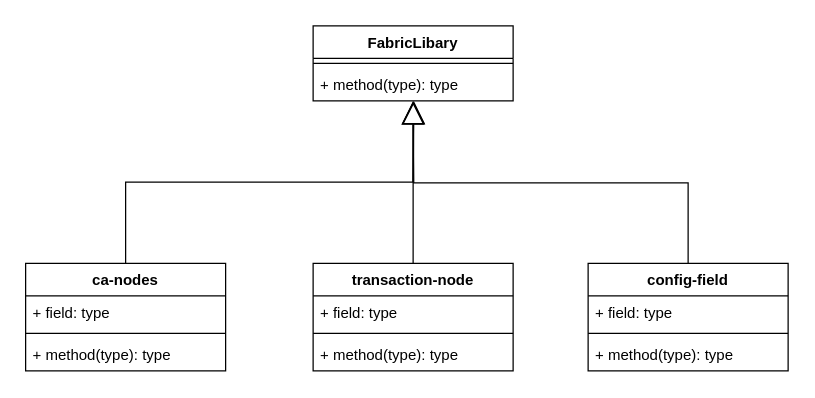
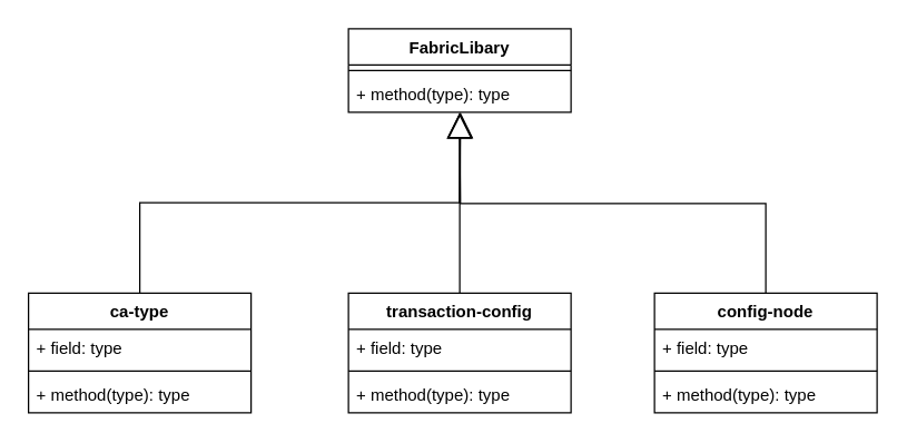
- <mxCell id="5" value="ca-nodes" style="swimlane;fontStyle=1;align=center;verticalAlign=top;childLayout=stackLayout;horizontal=1;startSize=26;horizontalStack=0;resizeParent=1;resizeParentMax=0;resizeLast=0;collapsible=1;marginBottom=0;" vertex="1" parent="1"><mxGeometry x="20" y="210" width="160" height="86" as="geometry" /></mxCell>
+ <mxCell id="5" value="ca-type" style="swimlane;fontStyle=1;align=center;verticalAlign=top;childLayout=stackLayout;horizontal=1;startSize=26;horizontalStack=0;resizeParent=1;resizeParentMax=0;resizeLast=0;collapsible=1;marginBottom=0;" vertex="1" parent="1"><mxGeometry x="20" y="210" width="160" height="86" as="geometry" /></mxCell>
- <mxCell id="9" value="transaction-node" style="swimlane;fontStyle=1;align=center;verticalAlign=top;childLayout=stackLayout;horizontal=1;startSize=26;horizontalStack=0;resizeParent=1;resizeParentMax=0;resizeLast=0;collapsible=1;marginBottom=0;" vertex="1" parent="1"><mxGeometry x="250" y="210" width="160" height="86" as="geometry" /></mxCell>
+ <mxCell id="9" value="transaction-config" style="swimlane;fontStyle=1;align=center;verticalAlign=top;childLayout=stackLayout;horizontal=1;startSize=26;horizontalStack=0;resizeParent=1;resizeParentMax=0;resizeLast=0;collapsible=1;marginBottom=0;" vertex="1" parent="1"><mxGeometry x="250" y="210" width="160" height="86" as="geometry" /></mxCell>
- <mxCell id="13" value="config-field" style="swimlane;fontStyle=1;align=center;verticalAlign=top;childLayout=stackLayout;horizontal=1;startSize=26;horizontalStack=0;resizeParent=1;resizeParentMax=0;resizeLast=0;collapsible=1;marginBottom=0;" vertex="1" parent="1"><mxGeometry x="470" y="210" width="160" height="86" as="geometry" /></mxCell>
+ <mxCell id="13" value="config-node" style="swimlane;fontStyle=1;align=center;verticalAlign=top;childLayout=stackLayout;horizontal=1;startSize=26;horizontalStack=0;resizeParent=1;resizeParentMax=0;resizeLast=0;collapsible=1;marginBottom=0;" vertex="1" parent="1"><mxGeometry x="470" y="210" width="160" height="86" as="geometry" /></mxCell>
